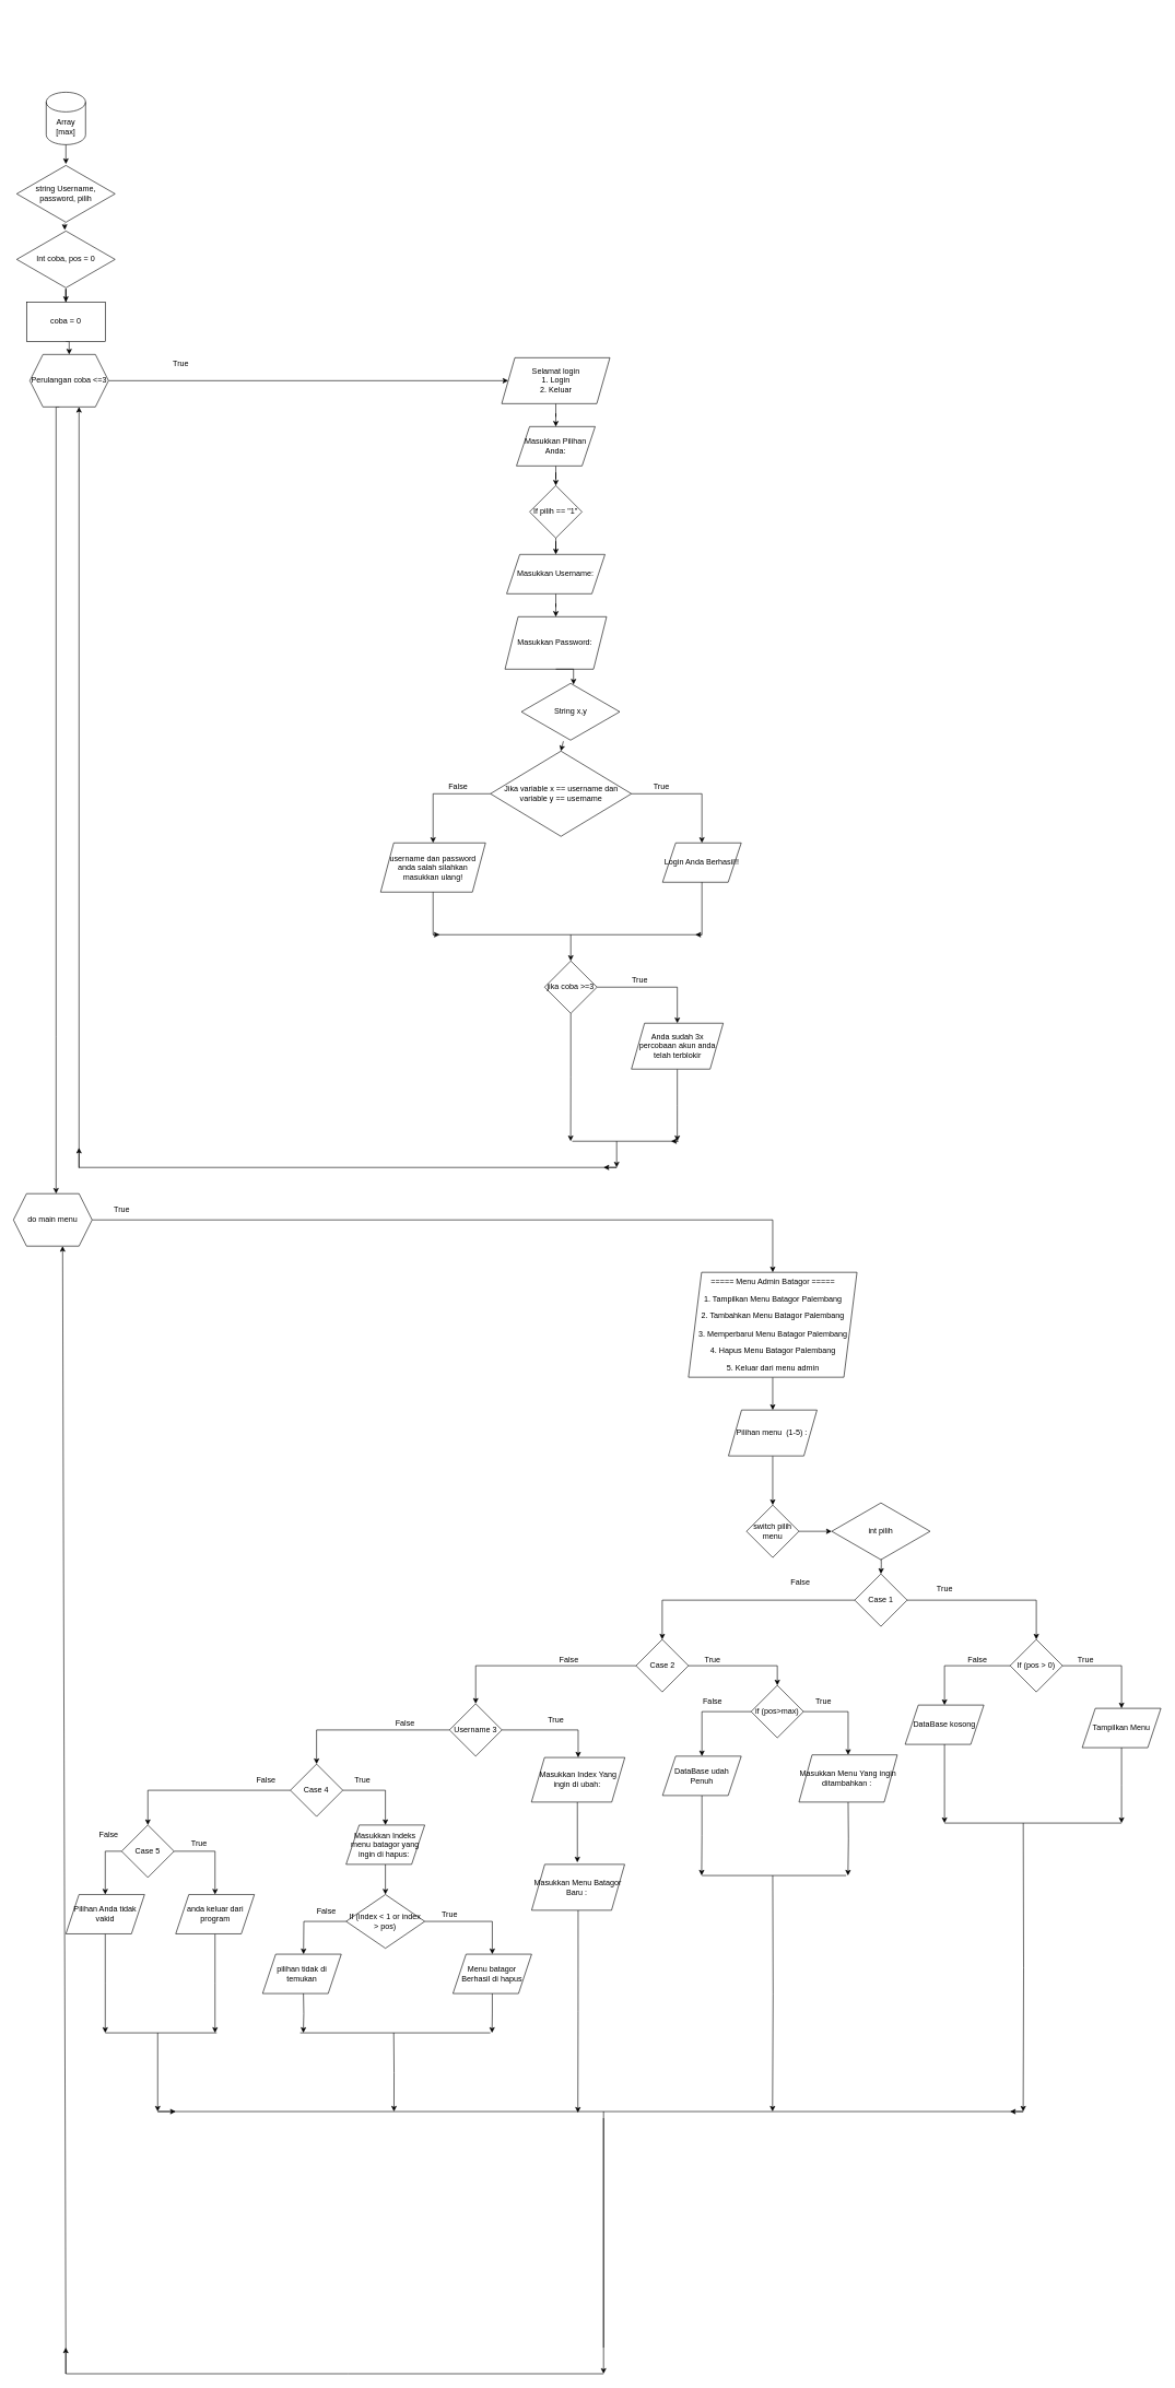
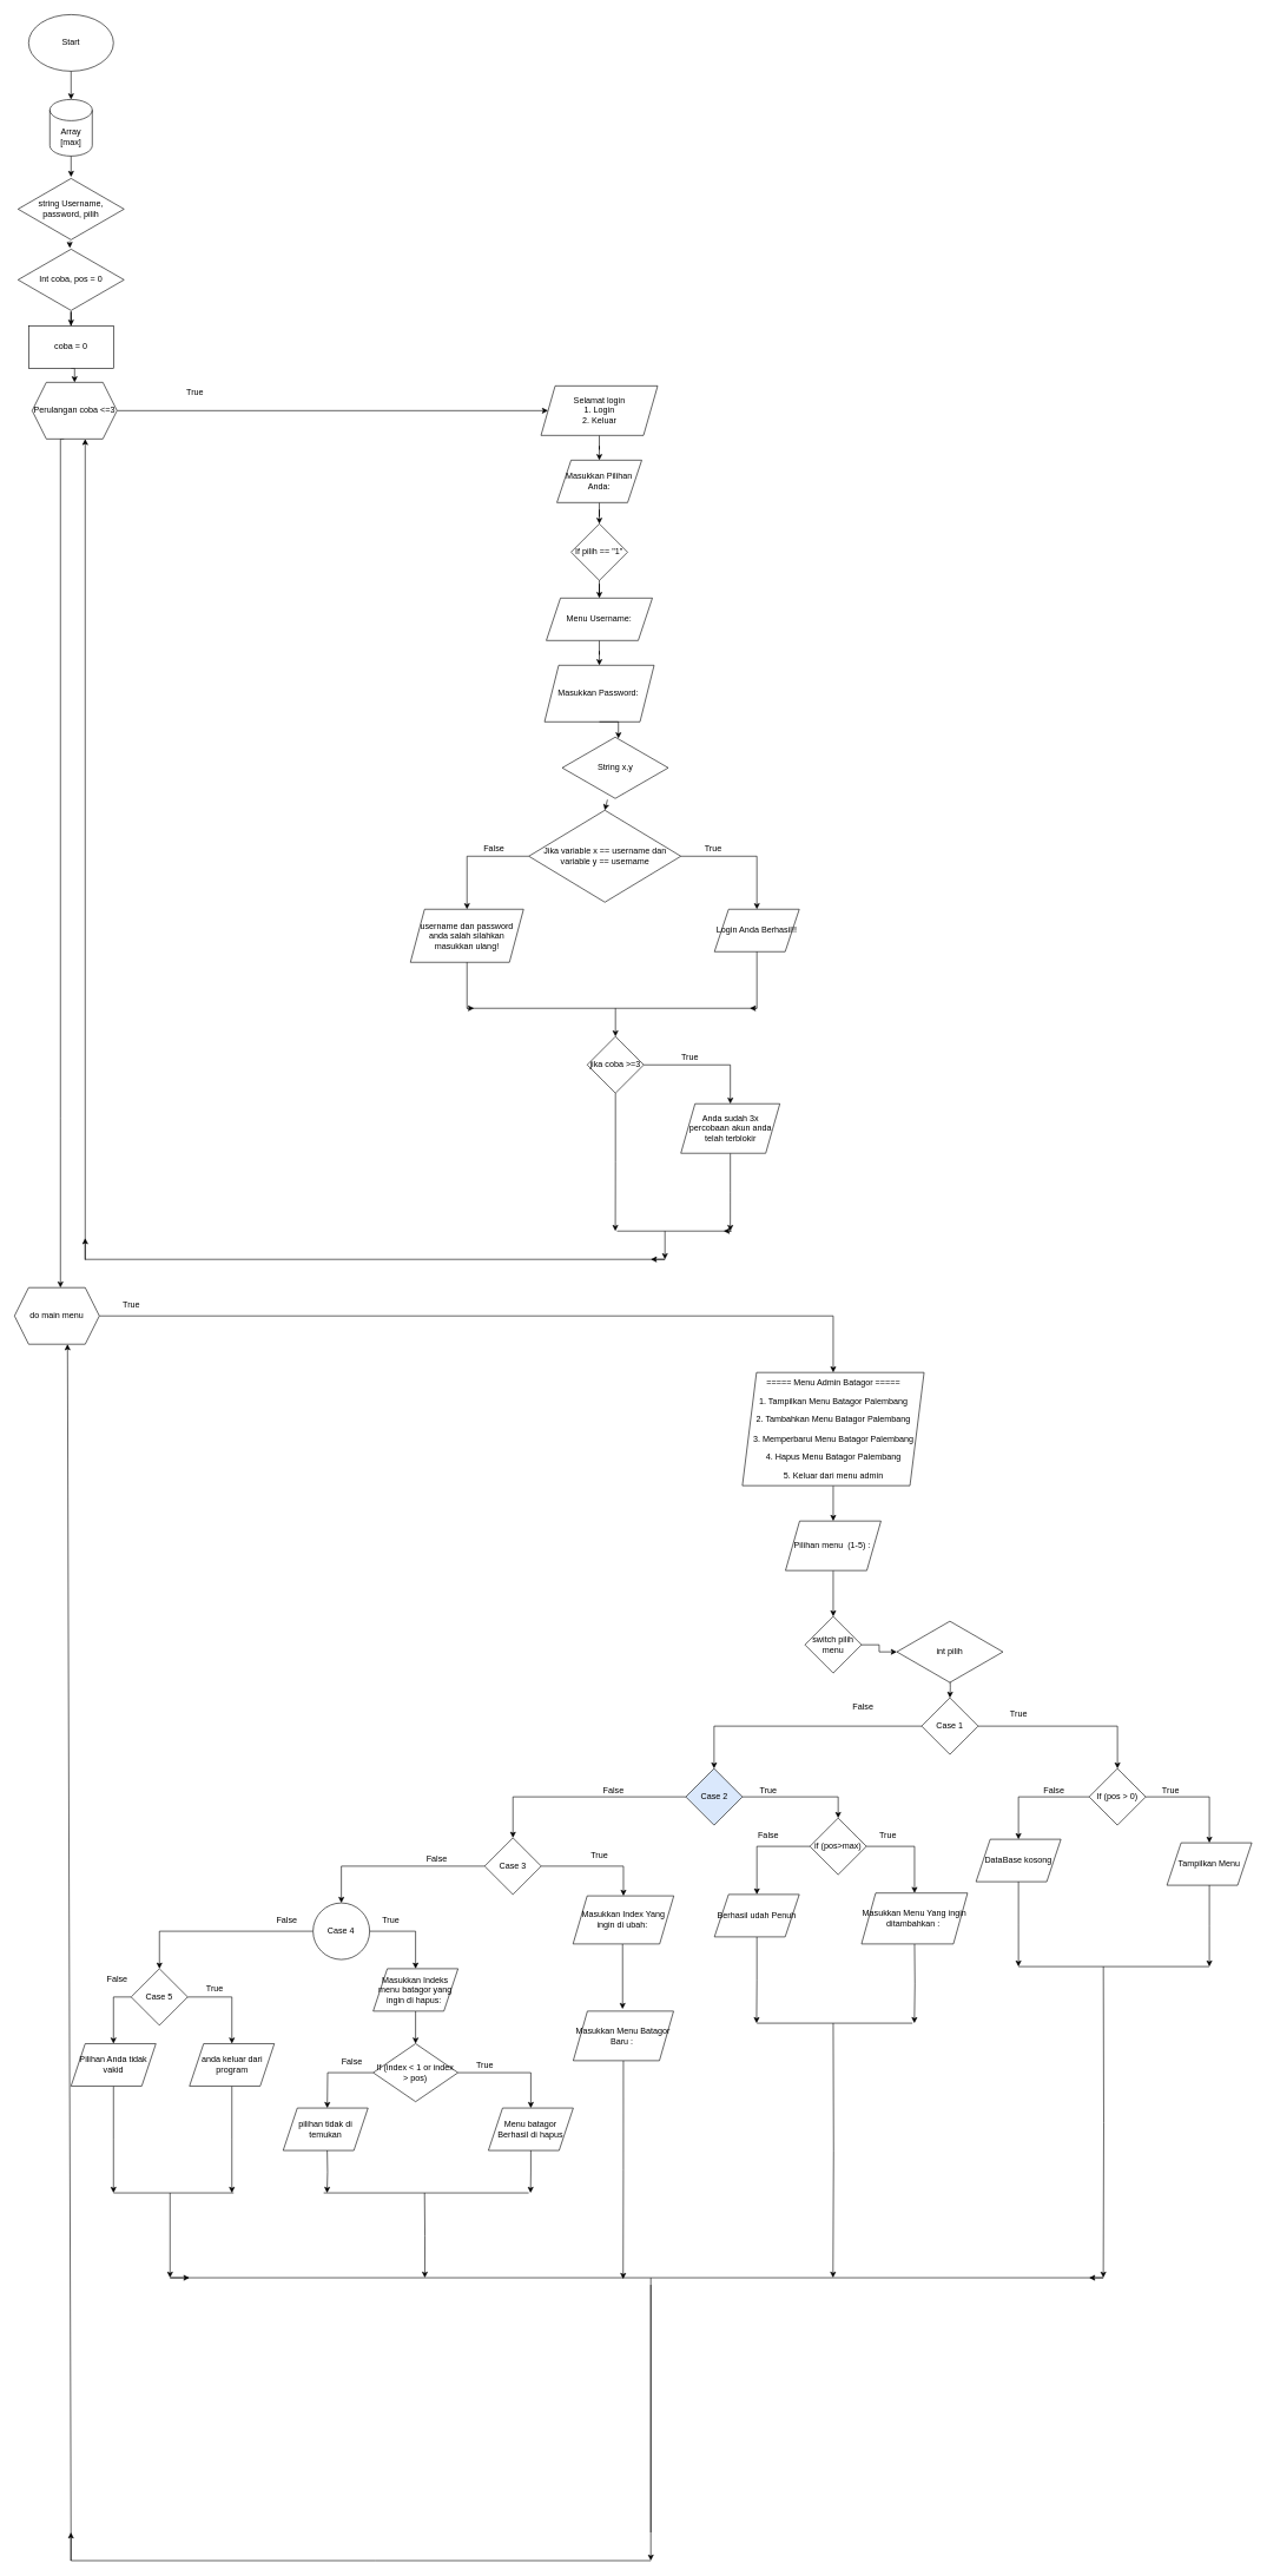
+ <mxCell id="3" value="Start" style="ellipse;whiteSpace=wrap;html=1;" parent="1" vertex="1"><mxGeometry x="40" y="20" width="120" height="80" as="geometry" /></mxCell>
+ <mxCell id="94" value="" style="edgeStyle=orthogonalEdgeStyle;rounded=0;orthogonalLoop=1;jettySize=auto;html=1;" parent="1" source="3" target="95" edge="1"><mxGeometry relative="1" as="geometry"><mxPoint x="100" as="sourcePoint" y="100" /><mxPoint x="100" y="460" as="targetPoint" /></mxGeometry></mxCell>
- <mxCell id="8" value="Masukkan Username:" style="shape=parallelogram;perimeter=parallelogramPerimeter;whiteSpace=wrap;html=1;fixedSize=1;" parent="1" vertex="1"><mxGeometry x="772.19" y="845" width="150" height="60" as="geometry" /></mxCell>
+ <mxCell id="8" value="Menu Username:" style="shape=parallelogram;perimeter=parallelogramPerimeter;whiteSpace=wrap;html=1;fixedSize=1;" parent="1" vertex="1"><mxGeometry x="772.19" y="845" width="150" height="60" as="geometry" /></mxCell>
- <mxCell id="37" value="switch pilih menu" style="rhombus;whiteSpace=wrap;html=1;" parent="1" vertex="1"><mxGeometry x="1138" y="2295" width="80" height="80" as="geometry" /></mxCell>
+ <mxCell id="37" value="switch pilih menu" style="rhombus;whiteSpace=wrap;html=1;" parent="1" vertex="1"><mxGeometry x="1138" y="2285" width="80" height="80" as="geometry" /></mxCell>
- <mxCell id="45" value="Case 2" style="rhombus;whiteSpace=wrap;html=1;" parent="1" vertex="1"><mxGeometry x="969.5" y="2500" width="80" height="80" as="geometry" /></mxCell>
+ <mxCell id="45" value="Case 2" style="rhombus;whiteSpace=wrap;html=1;fillColor=#dae8fc;" parent="1" vertex="1"><mxGeometry x="969.5" y="2500" width="80" height="80" as="geometry" /></mxCell>
- <mxCell id="52" value="Username 3" style="rhombus;whiteSpace=wrap;html=1;" parent="1" vertex="1"><mxGeometry x="685" y="2598" width="80" height="80" as="geometry" /></mxCell>
+ <mxCell id="52" value="Case 3" style="rhombus;whiteSpace=wrap;html=1;" parent="1" vertex="1"><mxGeometry x="685" y="2598" width="80" height="80" as="geometry" /></mxCell>
- <mxCell id="111" value="DataBase udah Penuh" style="shape=parallelogram;perimeter=parallelogramPerimeter;whiteSpace=wrap;html=1;fixedSize=1;" parent="1" vertex="1"><mxGeometry x="1010" y="2678" width="120" height="60" as="geometry" /></mxCell>
+ <mxCell id="111" value="Berhasil udah Penuh" style="shape=parallelogram;perimeter=parallelogramPerimeter;whiteSpace=wrap;html=1;fixedSize=1;" parent="1" vertex="1"><mxGeometry x="1010" y="2678" width="120" height="60" as="geometry" /></mxCell>
- <mxCell id="59" value="Case 4" style="rhombus;whiteSpace=wrap;html=1;" parent="1" vertex="1"><mxGeometry x="442.31" y="2690" width="80" height="80" as="geometry" /></mxCell>
+ <mxCell id="59" value="Case 4" style="ellipse;whiteSpace=wrap;html=1;" parent="1" vertex="1"><mxGeometry x="442.31" y="2690" width="80" height="80" as="geometry" /></mxCell>
